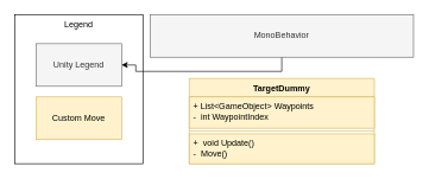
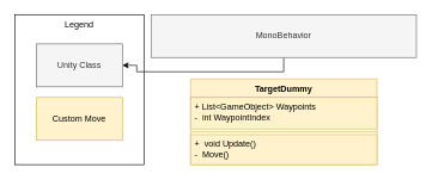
- <mxCell id="3" value="Unity Legend" style="rounded=0;whiteSpace=wrap;html=1;fillColor=#f5f5f5;strokeColor=#666666;fontColor=#333333;" parent="1" vertex="1"><mxGeometry x="50" y="61" width="120" height="60" as="geometry" /></mxCell>
+ <mxCell id="3" value="Unity Class" style="rounded=0;whiteSpace=wrap;html=1;fillColor=#f5f5f5;strokeColor=#666666;fontColor=#333333;" parent="1" vertex="1"><mxGeometry x="50" y="61" width="120" height="60" as="geometry" /></mxCell>
